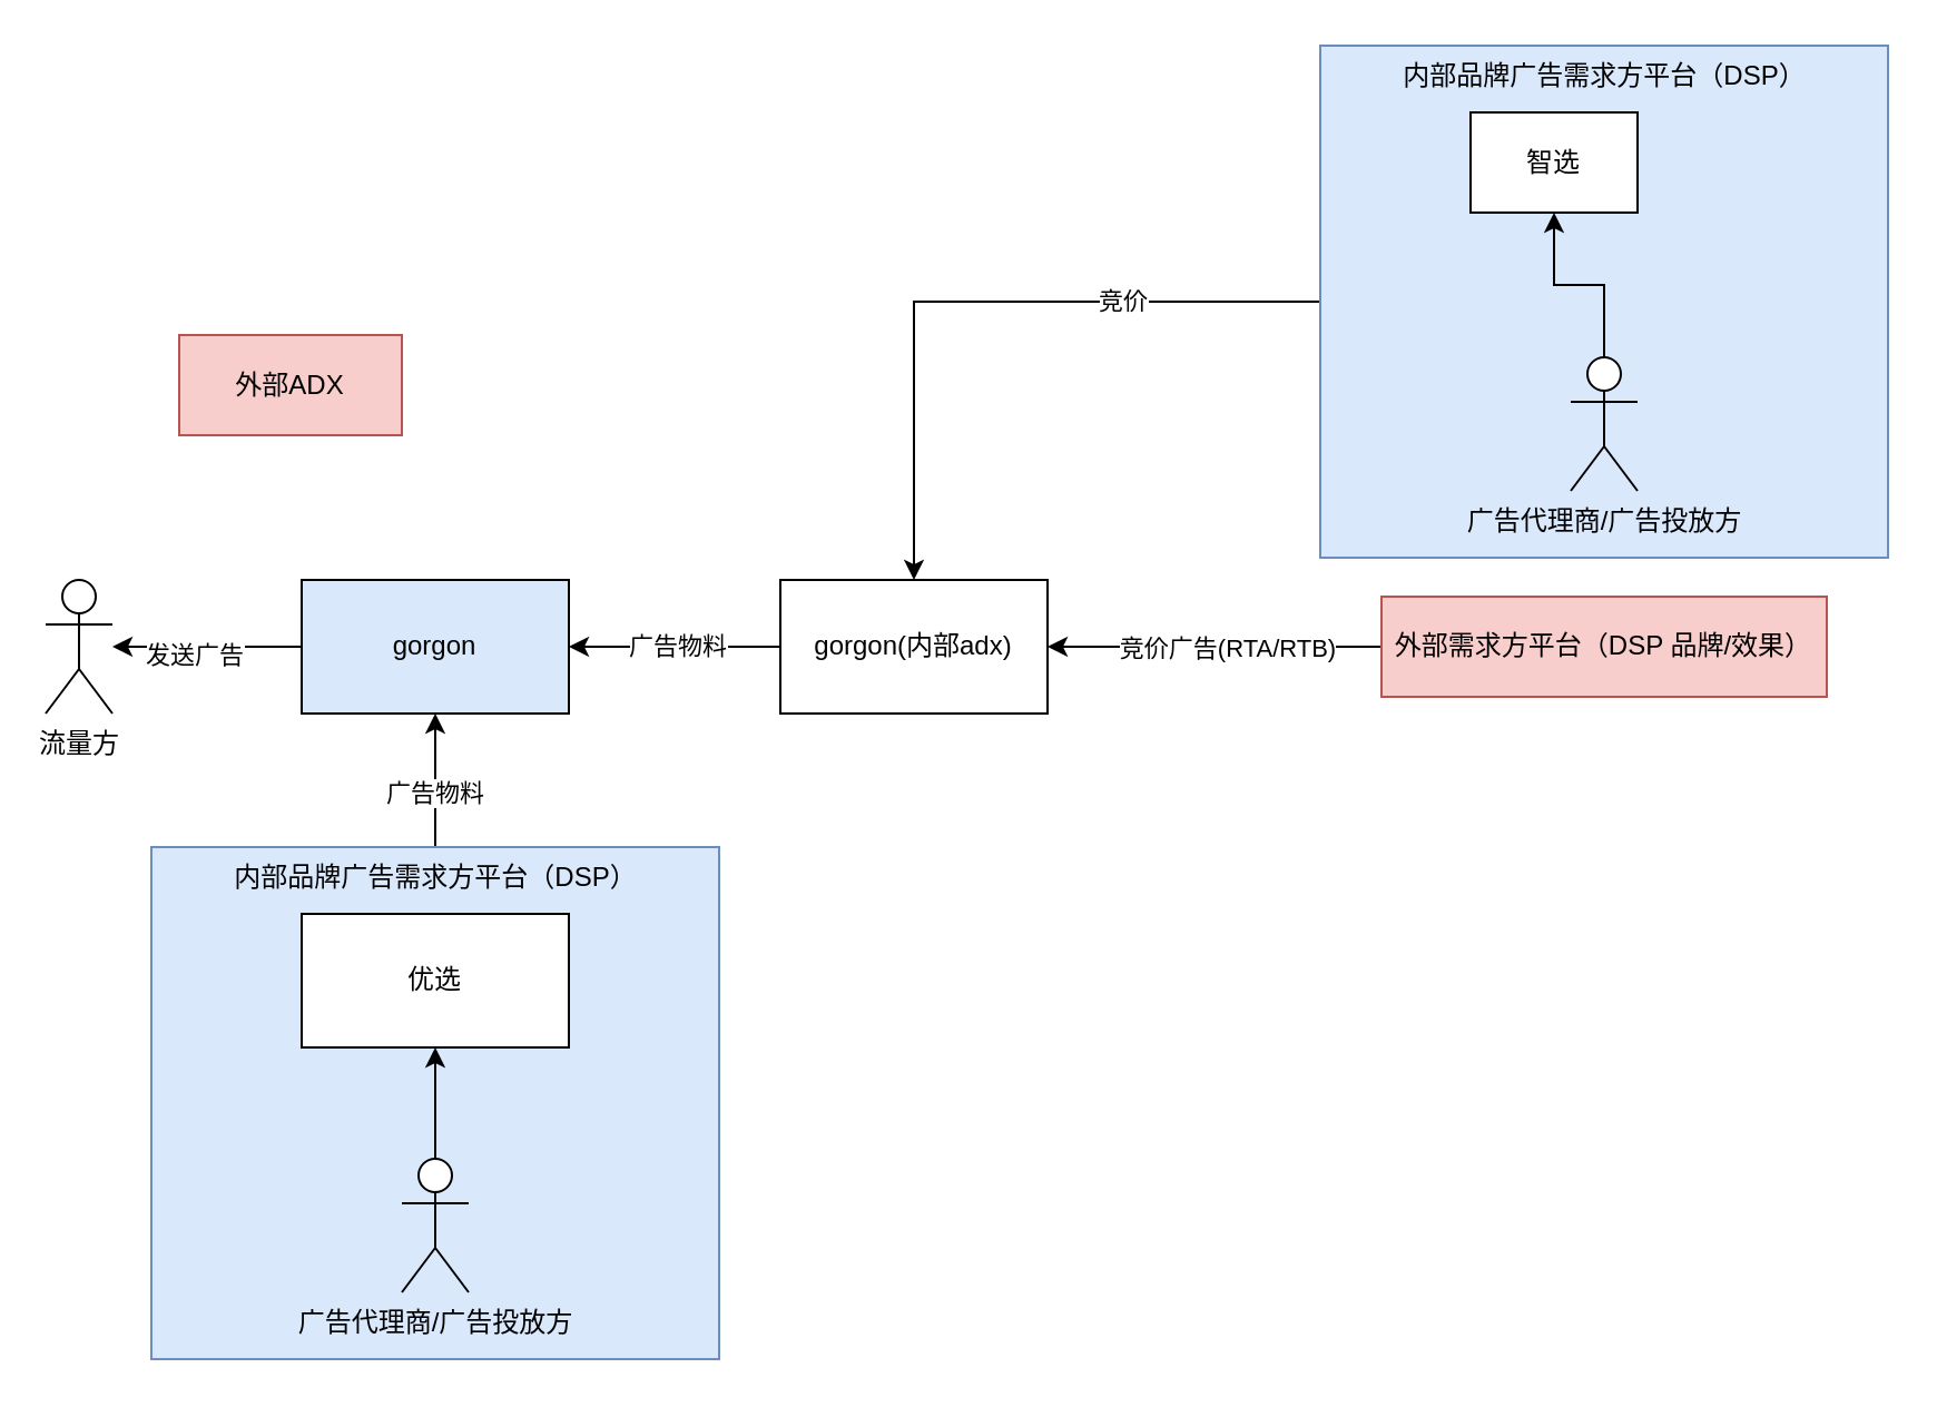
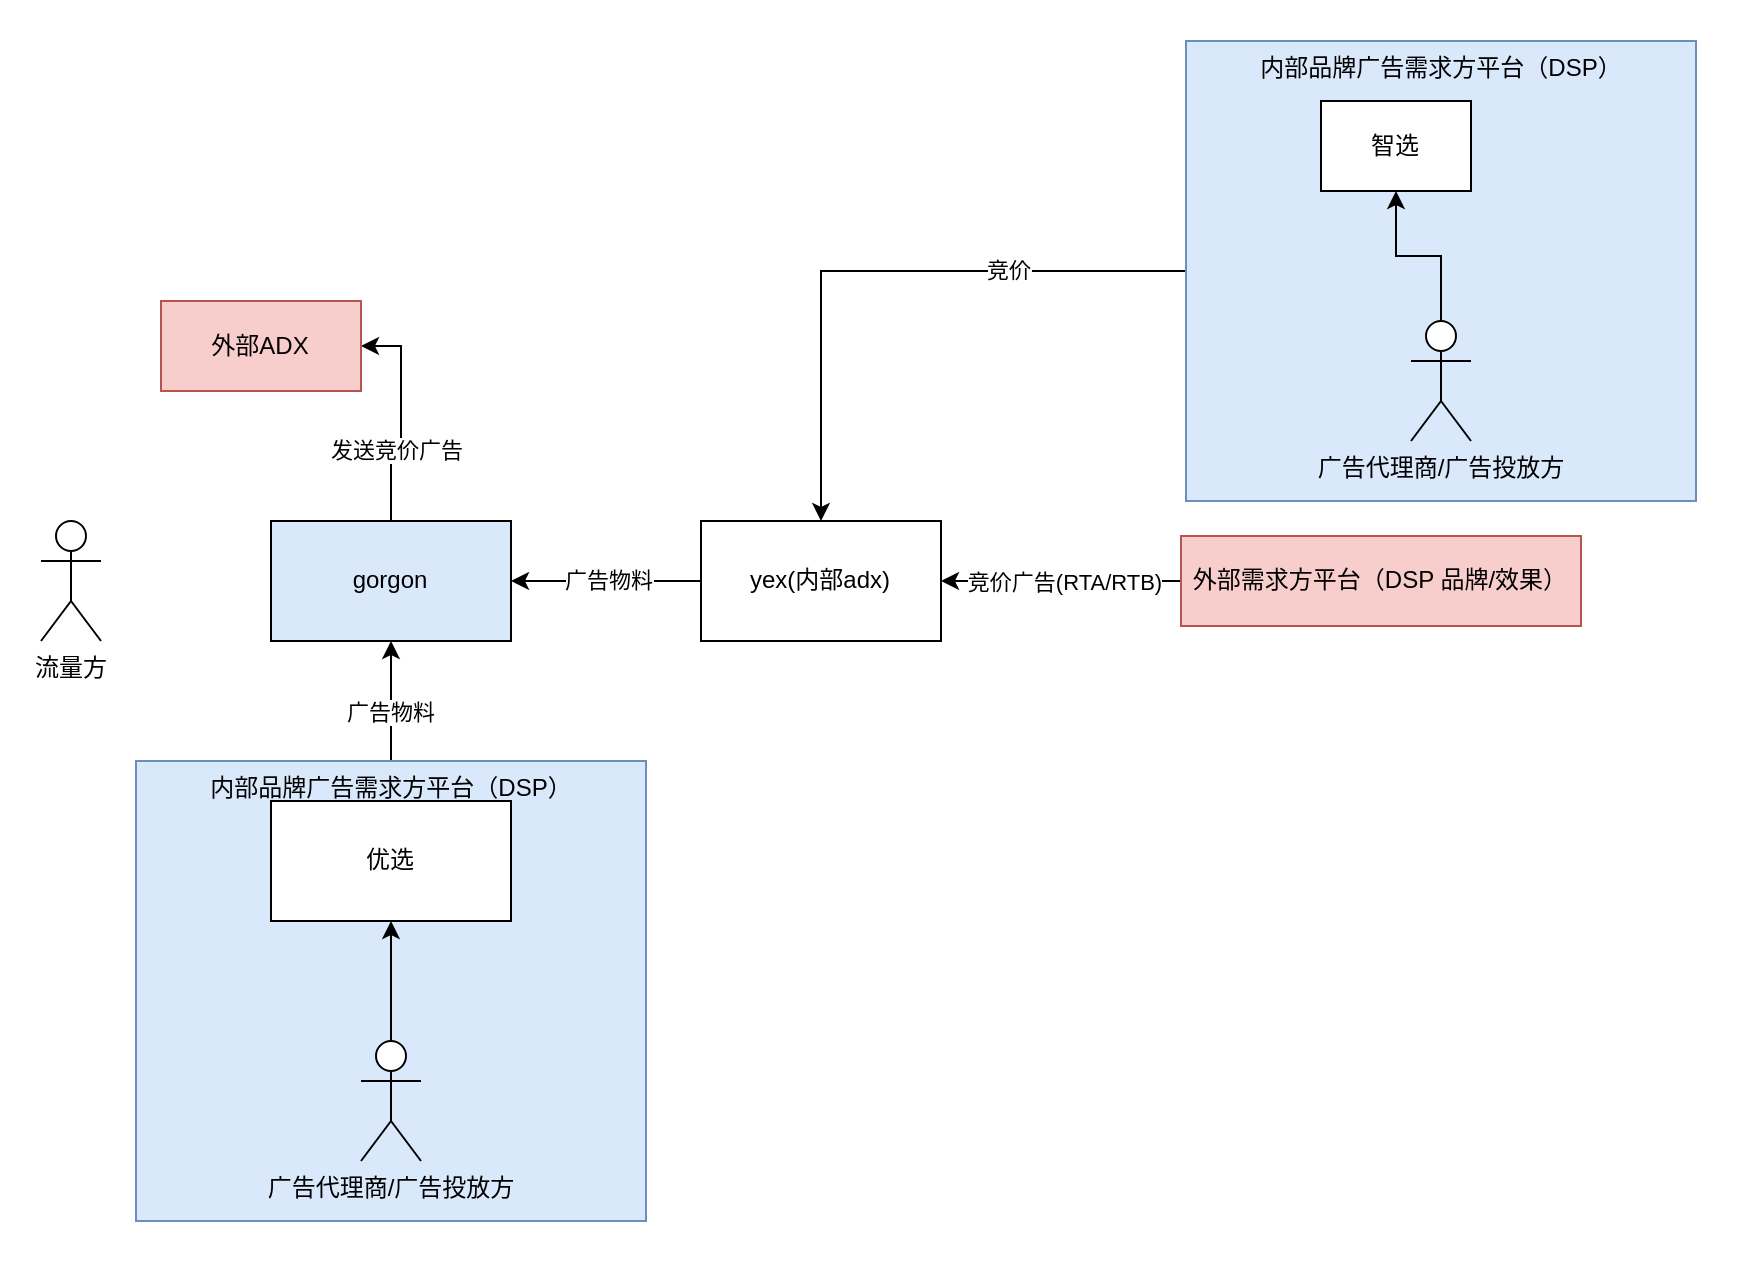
+ <mxCell id="7" style="edgeStyle=orthogonalEdgeStyle;rounded=0;orthogonalLoop=1;jettySize=auto;html=1;exitX=0.5;exitY=0;exitDx=0;exitDy=0;entryX=1;entryY=0.5;entryDx=0;entryDy=0;" edge="1" parent="1" source="9" target="20"><mxGeometry relative="1" as="geometry" /></mxCell>
+ <mxCell id="8" value="发送竞价广告" style="edgeLabel;html=1;align=center;verticalAlign=middle;resizable=0;points=[];" vertex="1" connectable="0" parent="7"><mxGeometry x="-0.372" y="3" relative="1" as="geometry"><mxPoint as="offset" /></mxGeometry></mxCell>
- <mxCell id="5" value="" style="edgeStyle=orthogonalEdgeStyle;rounded=0;orthogonalLoop=1;jettySize=auto;html=1;" edge="1" parent="1" source="9" target="13"><mxGeometry relative="1" as="geometry" /></mxCell>
- <mxCell id="6" value="发送广告" style="edgeLabel;html=1;align=center;verticalAlign=middle;resizable=0;points=[];" vertex="1" connectable="0" parent="5"><mxGeometry x="0.153" y="3" relative="1" as="geometry"><mxPoint as="offset" /></mxGeometry></mxCell>
- <mxCell id="16" value="gorgon(内部adx)" style="rounded=0;whiteSpace=wrap;html=1;" vertex="1" parent="1"><mxGeometry x="350" y="260" width="120" height="60" as="geometry" /></mxCell>
+ <mxCell id="16" value="yex(内部adx)" style="rounded=0;whiteSpace=wrap;html=1;" vertex="1" parent="1"><mxGeometry x="350" y="260" width="120" height="60" as="geometry" /></mxCell>
- <mxCell id="19" value="外部需求方平台（DSP 品牌/效果）" style="rounded=0;whiteSpace=wrap;html=1;fillColor=#f8cecc;strokeColor=#b85450;verticalAlign=middle;" vertex="1" parent="1"><mxGeometry x="620" y="267.5" width="200" height="45" as="geometry" /></mxCell>
+ <mxCell id="19" value="外部需求方平台（DSP 品牌/效果）" style="rounded=0;whiteSpace=wrap;html=1;fillColor=#f8cecc;strokeColor=#b85450;verticalAlign=middle;" vertex="1" parent="1"><mxGeometry x="590" y="267.5" width="200" height="45" as="geometry" /></mxCell>
- <mxCell id="10" value="优选" style="rounded=0;whiteSpace=wrap;html=1;" vertex="1" parent="1"><mxGeometry x="135" y="410" width="120" height="60" as="geometry" /></mxCell>
+ <mxCell id="10" value="优选" style="rounded=0;whiteSpace=wrap;html=1;" vertex="1" parent="1"><mxGeometry x="135" y="400" width="120" height="60" as="geometry" /></mxCell>
